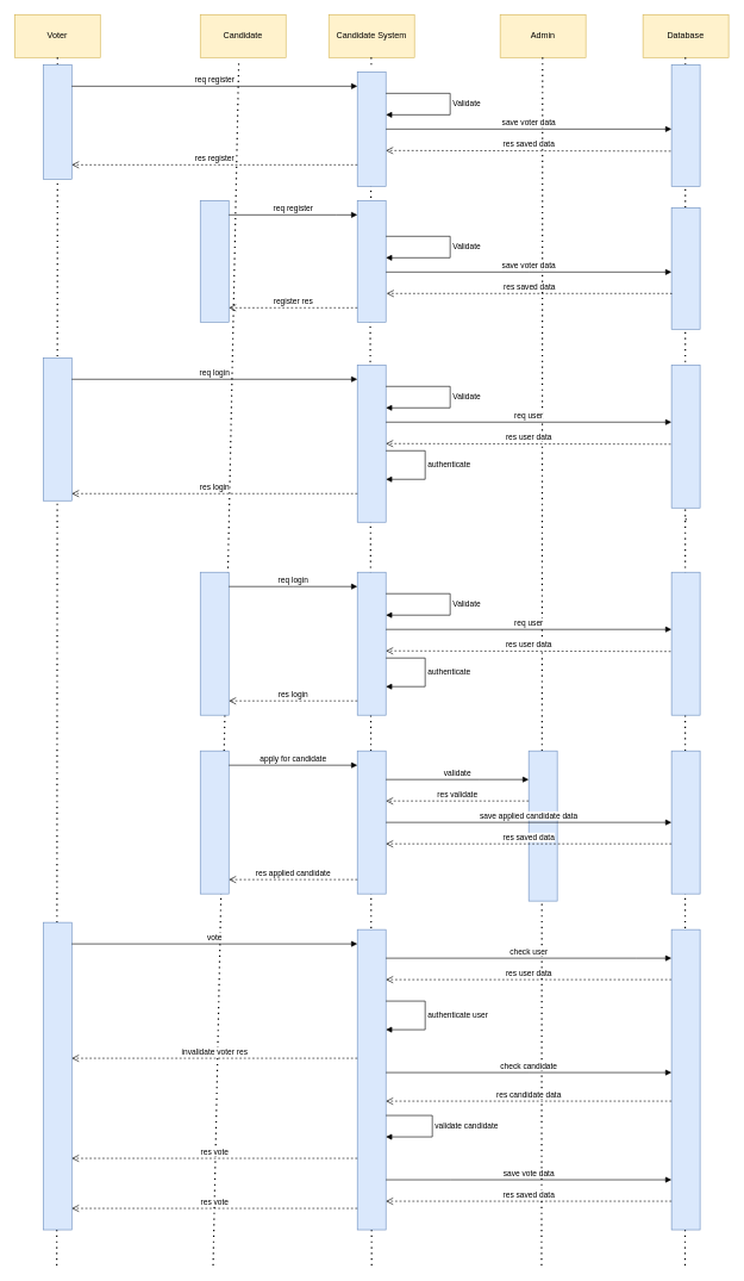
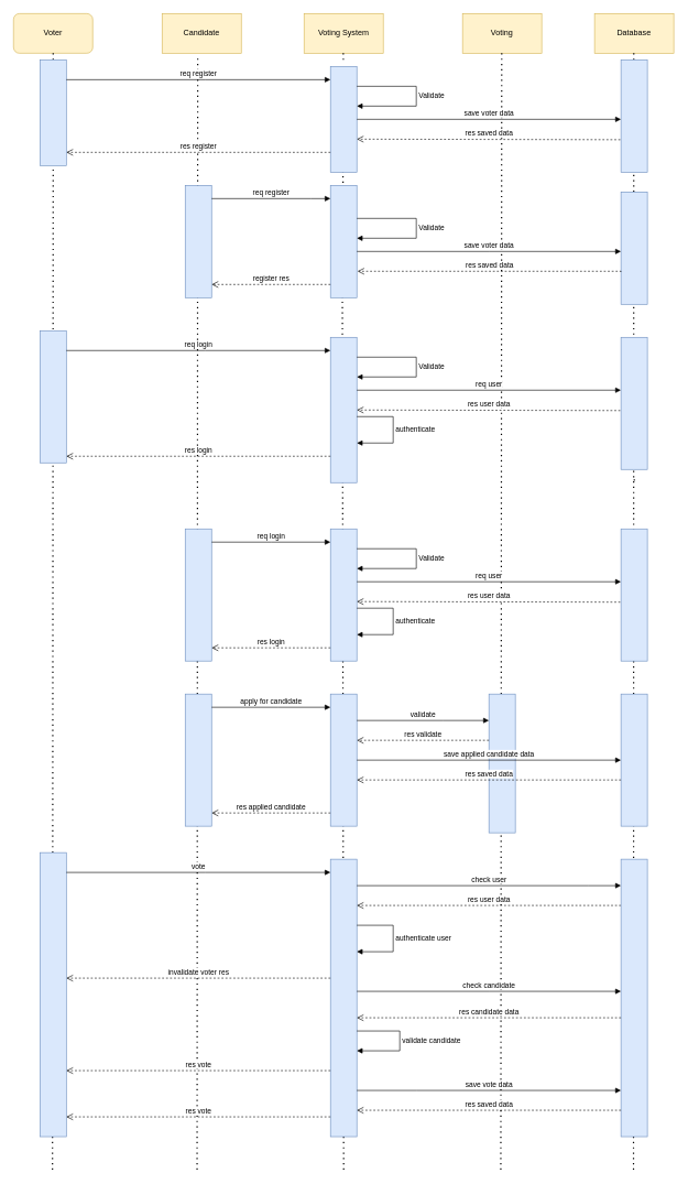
- <mxCell id="2" value="Voter" style="rounded=0;whiteSpace=wrap;html=1;fillColor=#fff2cc;strokeColor=#d6b656;" vertex="1" parent="1"><mxGeometry x="20" y="20" width="120" height="60" as="geometry" /></mxCell>
+ <mxCell id="2" value="Voter" style="whiteSpace=wrap;html=1;fillColor=#fff2cc;strokeColor=#d6b656;rounded=1;" vertex="1" parent="1"><mxGeometry x="20" y="20" width="120" height="60" as="geometry" /></mxCell>
- <mxCell id="3" value="Candidate" style="rounded=0;whiteSpace=wrap;html=1;fillColor=#fff2cc;strokeColor=#d6b656;" vertex="1" parent="1"><mxGeometry x="280" y="20" width="120" height="60" as="geometry" /></mxCell>
+ <mxCell id="3" value="Candidate" style="rounded=0;whiteSpace=wrap;html=1;fillColor=#fff2cc;strokeColor=#d6b656;" vertex="1" parent="1"><mxGeometry x="245" y="20" width="120" height="60" as="geometry" /></mxCell>
- <mxCell id="4" value="Candidate System" style="rounded=0;whiteSpace=wrap;html=1;fillColor=#fff2cc;strokeColor=#d6b656;" vertex="1" parent="1"><mxGeometry x="460" y="20" width="120" height="60" as="geometry" /></mxCell>
+ <mxCell id="4" value="Voting System" style="rounded=0;whiteSpace=wrap;html=1;fillColor=#fff2cc;strokeColor=#d6b656;" vertex="1" parent="1"><mxGeometry x="460" y="20" width="120" height="60" as="geometry" /></mxCell>
- <mxCell id="5" value="Admin" style="rounded=0;whiteSpace=wrap;html=1;fillColor=#fff2cc;strokeColor=#d6b656;" vertex="1" parent="1"><mxGeometry x="700" y="20" width="120" height="60" as="geometry" /></mxCell>
+ <mxCell id="5" value="Voting" style="rounded=0;whiteSpace=wrap;html=1;fillColor=#fff2cc;strokeColor=#d6b656;" vertex="1" parent="1"><mxGeometry x="700" y="20" width="120" height="60" as="geometry" /></mxCell>
